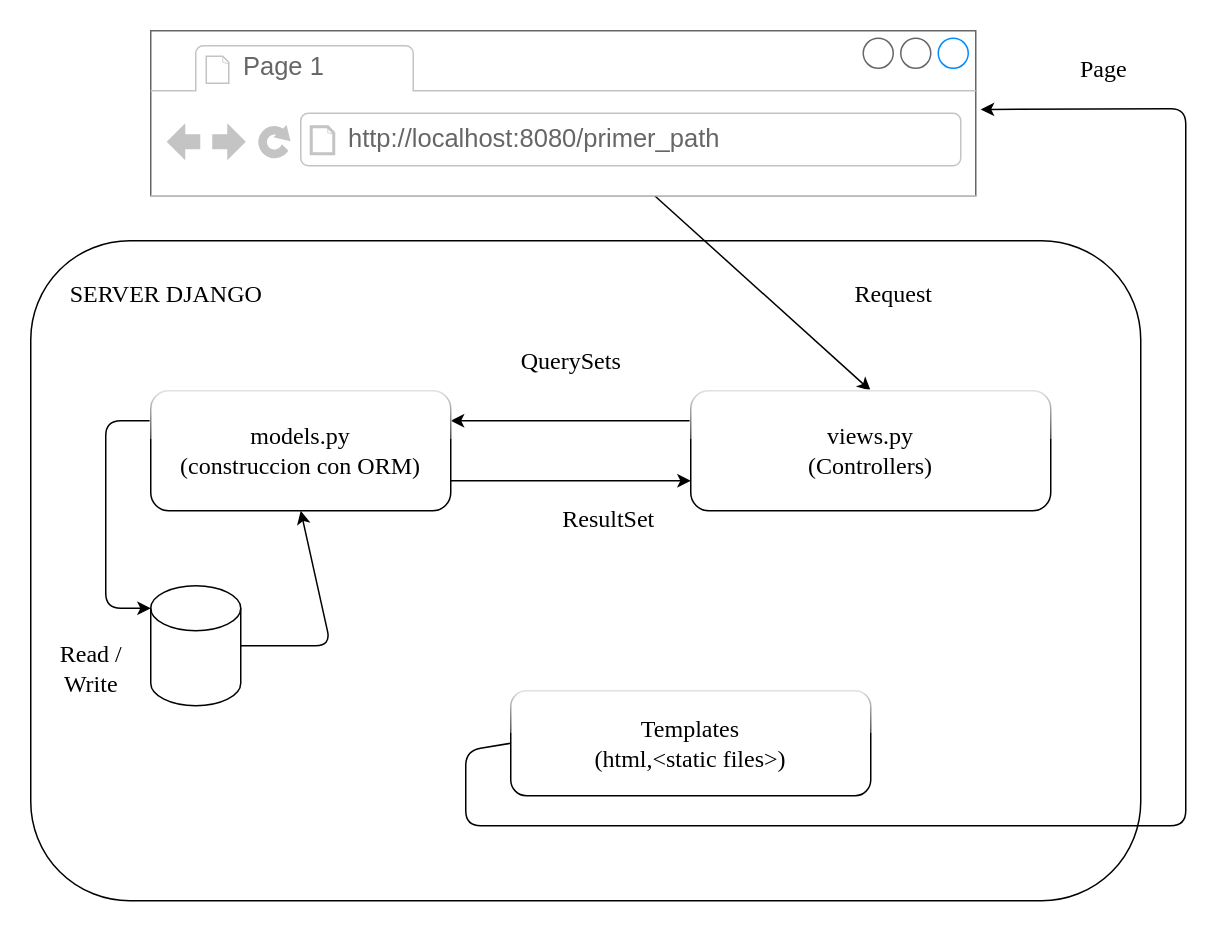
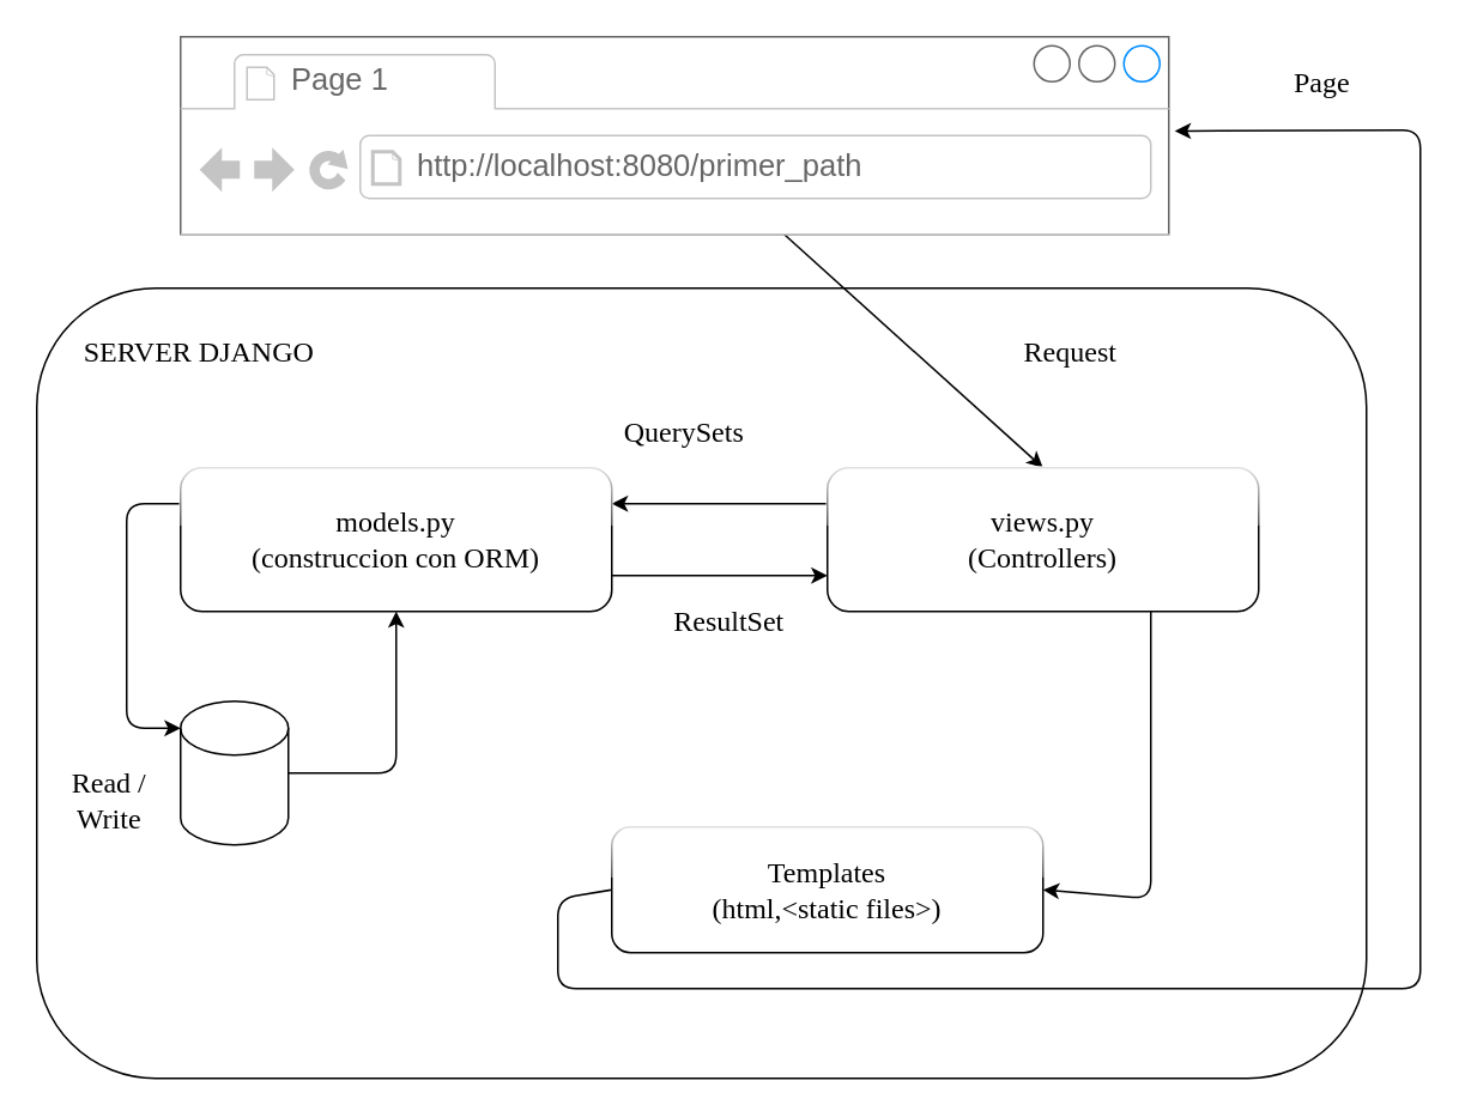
- <mxCell id="13" value="&lt;font style=&quot;font-size: 16px;&quot; data-font-src=&quot;https://fonts.googleapis.com/css?family=JetBrains+Mono&quot; face=&quot;JetBrains Mono&quot;&gt;models.py&lt;br&gt;(construccion con ORM)&lt;br&gt;&lt;/font&gt;" style="rounded=1;whiteSpace=wrap;html=1;glass=1;" parent="1" vertex="1"><mxGeometry x="100" y="260" width="200" height="80" as="geometry" /></mxCell>
+ <mxCell id="13" value="&lt;font style=&quot;font-size: 16px;&quot; data-font-src=&quot;https://fonts.googleapis.com/css?family=JetBrains+Mono&quot; face=&quot;JetBrains Mono&quot;&gt;models.py&lt;br&gt;(construccion con ORM)&lt;br&gt;&lt;/font&gt;" style="rounded=1;whiteSpace=wrap;html=1;glass=1;" parent="1" vertex="1"><mxGeometry x="100" y="260" width="240" height="80" as="geometry" /></mxCell>
+ <mxCell id="8" style="edgeStyle=none;html=1;exitX=0.75;exitY=1;exitDx=0;exitDy=0;entryX=1;entryY=0.5;entryDx=0;entryDy=0;fontFamily=JetBrains Mono;fontSource=https%3A%2F%2Ffonts.googleapis.com%2Fcss%3Ffamily%3DJetBrains%2BMono;fontSize=16;" parent="1" source="9" target="20" edge="1"><mxGeometry relative="1" as="geometry"><Array as="points"><mxPoint x="640" y="500" /></Array></mxGeometry></mxCell>
